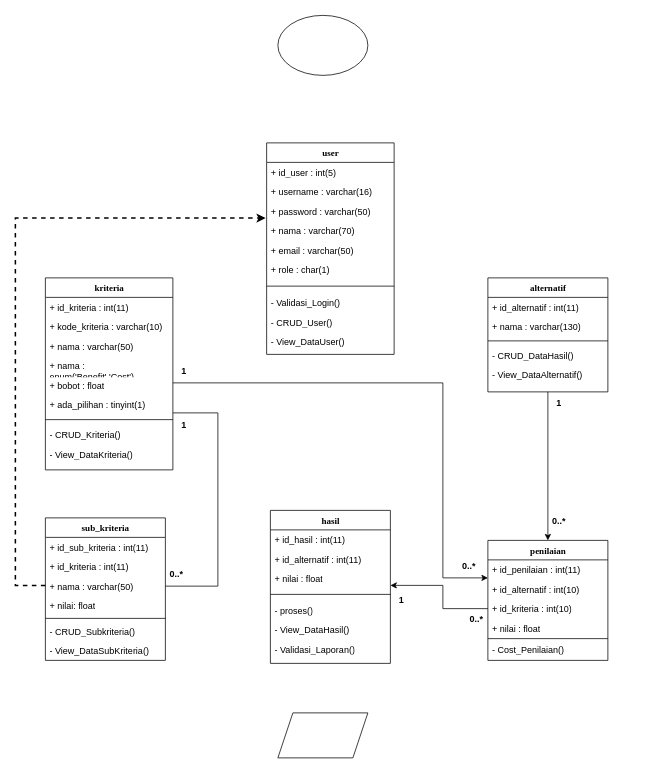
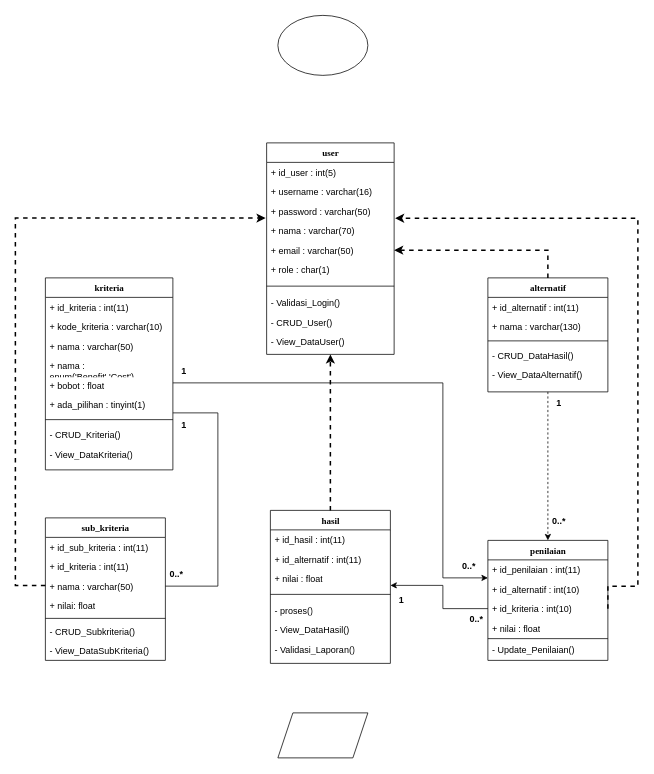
+ <mxCell id="52" value="" style="endArrow=classic;html=1;rounded=0;entryX=1;entryY=0.5;entryDx=0;entryDy=0;exitX=0.5;exitY=0;exitDx=0;exitDy=0;edgeStyle=orthogonalEdgeStyle;dashed=1;strokeWidth=2;" edge="1" parent="1" source="20" target="46"><mxGeometry width="50" height="50" relative="1" as="geometry"><mxPoint x="410" y="570" as="sourcePoint" /><mxPoint x="460" y="520" as="targetPoint" /></mxGeometry></mxCell>
+ <mxCell id="54" value="" style="endArrow=classic;html=1;rounded=0;exitX=1;exitY=0.5;exitDx=0;exitDy=0;edgeStyle=orthogonalEdgeStyle;entryX=1.008;entryY=0.866;entryDx=0;entryDy=0;entryPerimeter=0;dashed=1;strokeWidth=2;" edge="1" parent="1" source="29" target="44"><mxGeometry width="50" height="50" relative="1" as="geometry"><mxPoint x="410" y="570" as="sourcePoint" /><mxPoint x="580" y="281" as="targetPoint" /><Array as="points"><mxPoint x="850" y="781" /><mxPoint x="850" y="291" /><mxPoint x="526" y="291" /></Array></mxGeometry></mxCell>
+ <mxCell id="57" value="" style="endArrow=classic;html=1;rounded=0;entryX=0.5;entryY=1;entryDx=0;entryDy=0;exitX=0.5;exitY=0;exitDx=0;exitDy=0;strokeWidth=2;dashed=1;" edge="1" parent="1" source="33" target="41"><mxGeometry width="50" height="50" relative="1" as="geometry"><mxPoint x="360" y="590" as="sourcePoint" /><mxPoint x="410" y="540" as="targetPoint" /></mxGeometry></mxCell>
- <mxCell id="58" value="" style="endArrow=classic;html=1;rounded=0;entryX=0.5;entryY=0;entryDx=0;entryDy=0;exitX=0.5;exitY=1;exitDx=0;exitDy=0;" edge="1" parent="1" source="20" target="26"><mxGeometry width="50" height="50" relative="1" as="geometry"><mxPoint x="340" y="650" as="sourcePoint" /><mxPoint x="390" y="600" as="targetPoint" /></mxGeometry></mxCell>
+ <mxCell id="58" value="" style="endArrow=classic;html=1;rounded=0;entryX=0.5;entryY=0;entryDx=0;entryDy=0;exitX=0.5;exitY=1;exitDx=0;exitDy=0;dashed=1;" edge="1" parent="1" source="20" target="26"><mxGeometry width="50" height="50" relative="1" as="geometry"><mxPoint x="340" y="650" as="sourcePoint" /><mxPoint x="390" y="600" as="targetPoint" /></mxGeometry></mxCell>
- <mxCell id="32" value="- Cost_Penilaian()" style="text;html=1;strokeColor=none;fillColor=none;align=left;verticalAlign=top;spacingLeft=4;spacingRight=4;whiteSpace=wrap;overflow=hidden;rotatable=0;points=[[0,0.5],[1,0.5]];portConstraint=eastwest;" vertex="1" parent="26"><mxGeometry y="132" width="160" height="22" as="geometry" /></mxCell>
+ <mxCell id="32" value="- Update_Penilaian()" style="text;html=1;strokeColor=none;fillColor=none;align=left;verticalAlign=top;spacingLeft=4;spacingRight=4;whiteSpace=wrap;overflow=hidden;rotatable=0;points=[[0,0.5],[1,0.5]];portConstraint=eastwest;" vertex="1" parent="26"><mxGeometry y="132" width="160" height="22" as="geometry" /></mxCell>
